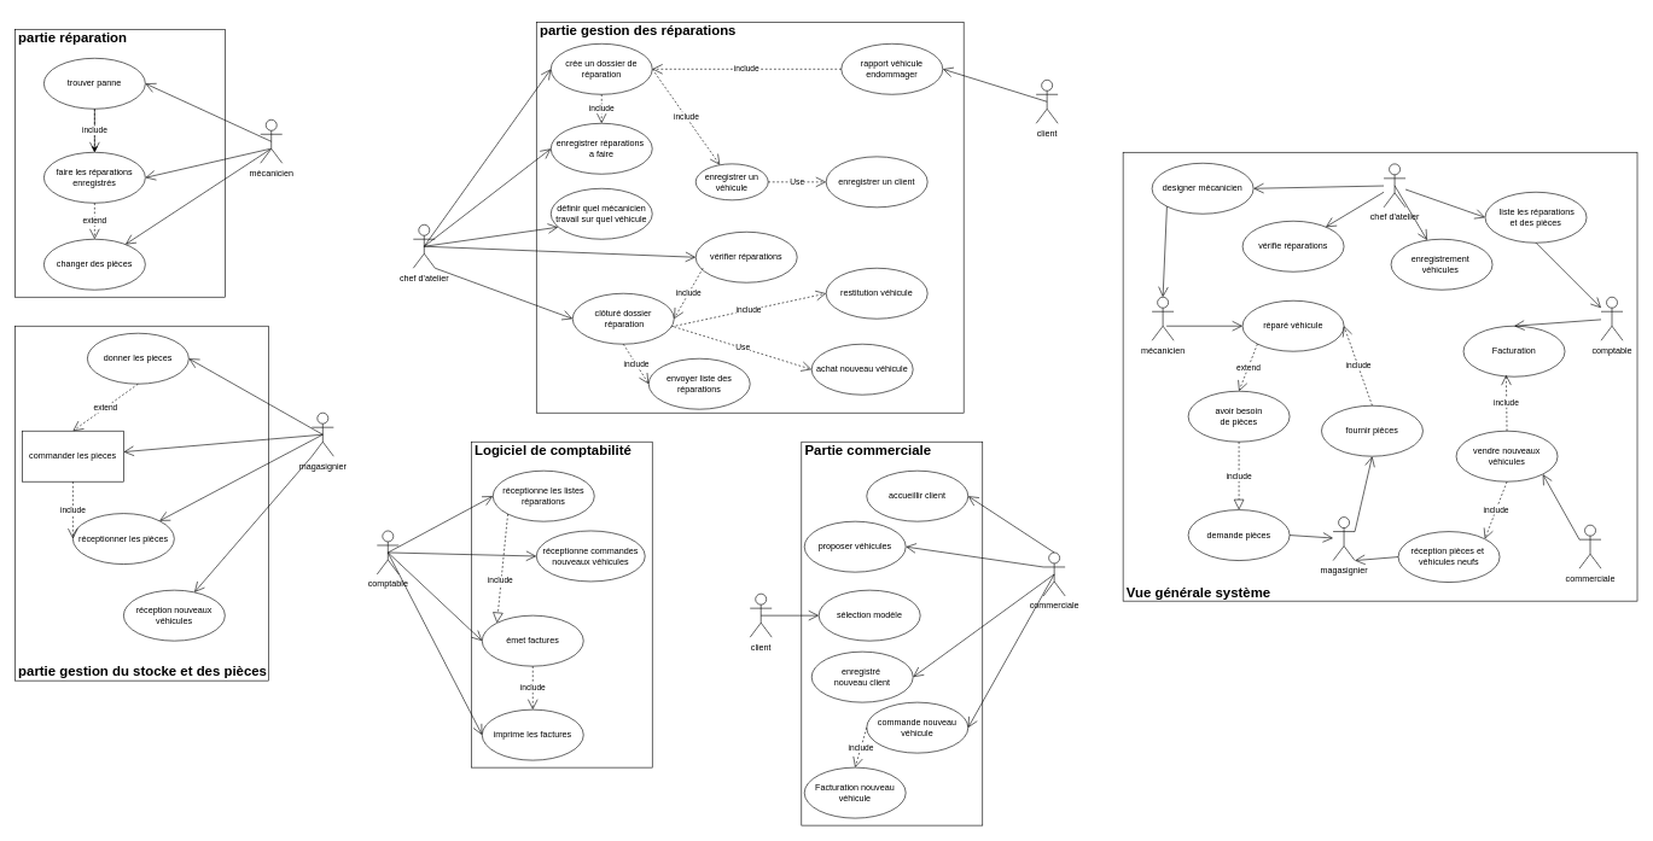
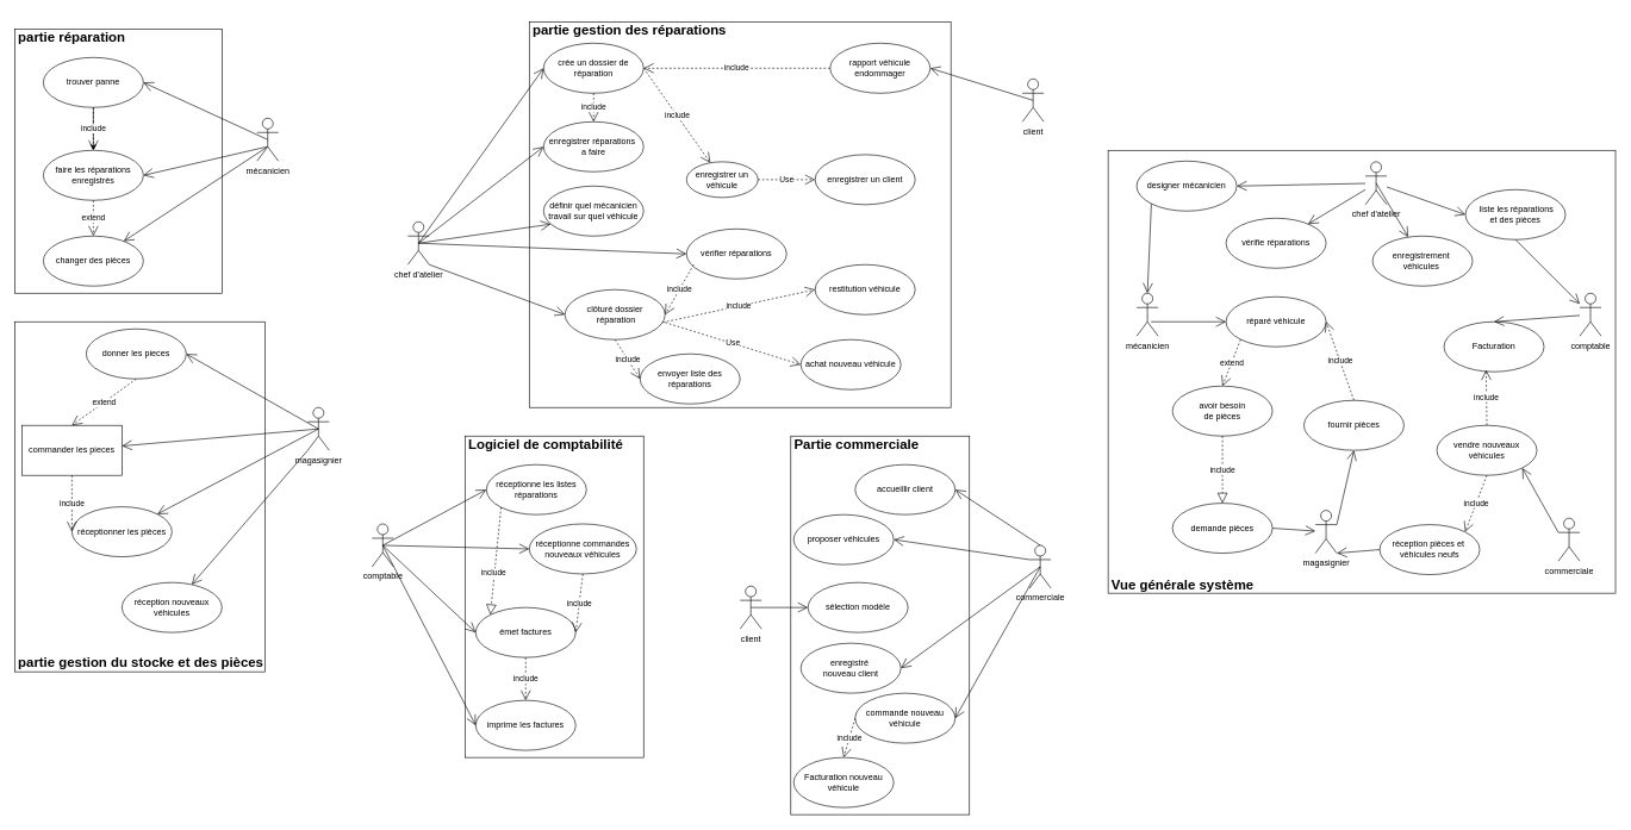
+ <mxCell id="93" value="include" style="endArrow=open;endSize=12;dashed=1;html=1;rounded=0;exitX=0.5;exitY=1;exitDx=0;exitDy=0;entryX=1;entryY=0.5;entryDx=0;entryDy=0;" edge="1" parent="1" source="89" target="23"><mxGeometry width="160" relative="1" as="geometry"><mxPoint x="1010" y="730" as="sourcePoint" /><mxPoint x="1170" y="730" as="targetPoint" /></mxGeometry></mxCell>
